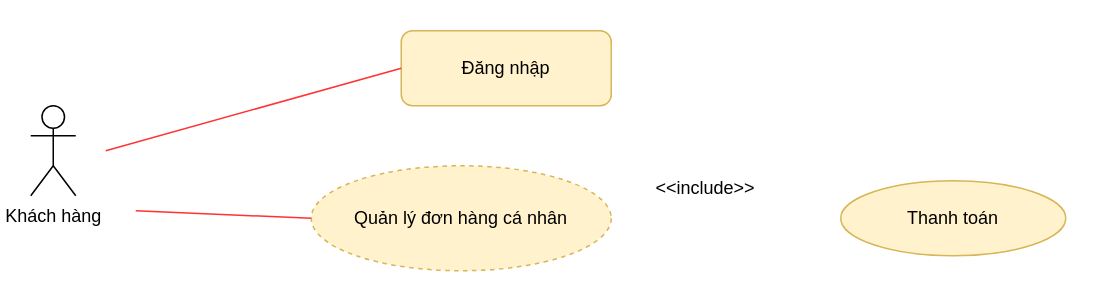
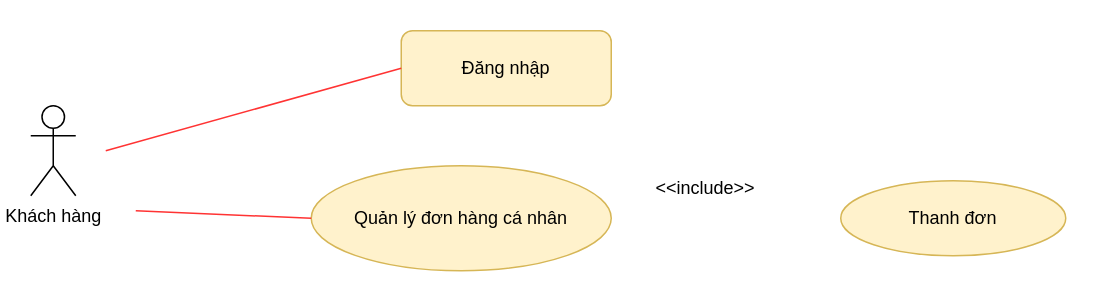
- <mxCell id="4" value="Quản lý đơn hàng cá nhân" style="ellipse;whiteSpace=wrap;html=1;fillColor=#fff2cc;strokeColor=#d6b656;dashed=1;" vertex="1" parent="1"><mxGeometry x="207" y="110" width="200" height="70" as="geometry" /></mxCell>
+ <mxCell id="4" value="Quản lý đơn hàng cá nhân" style="ellipse;whiteSpace=wrap;html=1;fillColor=#fff2cc;strokeColor=#d6b656;" vertex="1" parent="1"><mxGeometry x="207" y="110" width="200" height="70" as="geometry" /></mxCell>
- <mxCell id="5" value="Thanh toán" style="ellipse;whiteSpace=wrap;html=1;fillColor=#fff2cc;strokeColor=#d6b656;" vertex="1" parent="1"><mxGeometry x="560" y="120" width="150" height="50" as="geometry" /></mxCell>
+ <mxCell id="5" value="Thanh đơn" style="ellipse;whiteSpace=wrap;html=1;fillColor=#fff2cc;strokeColor=#d6b656;" vertex="1" parent="1"><mxGeometry x="560" y="120" width="150" height="50" as="geometry" /></mxCell>
